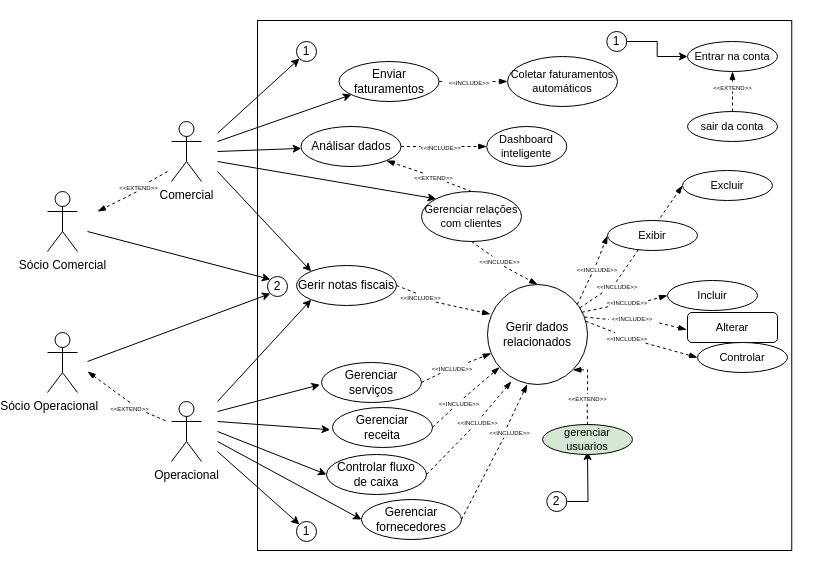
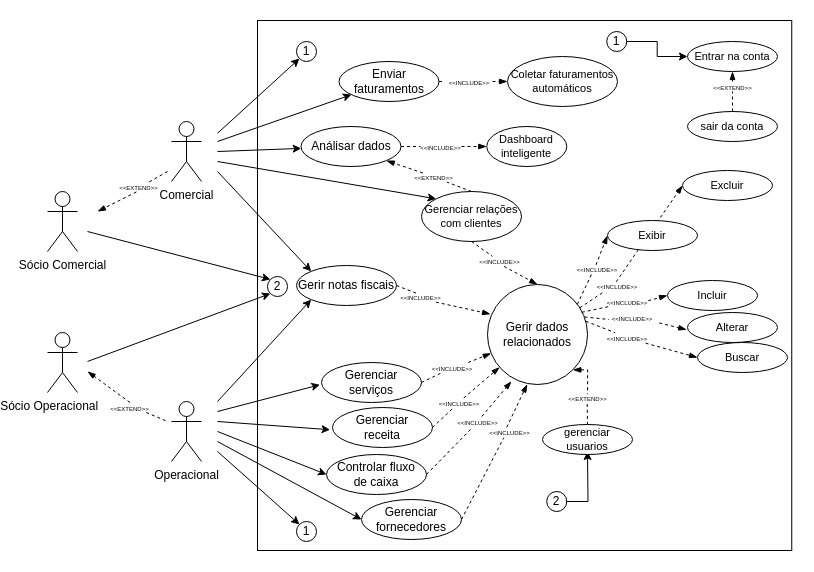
- <mxCell id="40" value="Alterar" style="whiteSpace=wrap;html=1;fontSize=11;rounded=1;" parent="1" vertex="1"><mxGeometry x="660" y="312" width="90" height="30" as="geometry" /></mxCell>
+ <mxCell id="40" value="Alterar" style="ellipse;whiteSpace=wrap;html=1;fontSize=11;" parent="1" vertex="1"><mxGeometry x="660" y="312" width="90" height="30" as="geometry" /></mxCell>
- <mxCell id="41" value="Controlar" style="ellipse;whiteSpace=wrap;html=1;fontSize=11;" parent="1" vertex="1"><mxGeometry x="670" y="342" width="90" height="30" as="geometry" /></mxCell>
+ <mxCell id="41" value="Buscar" style="ellipse;whiteSpace=wrap;html=1;fontSize=11;" parent="1" vertex="1"><mxGeometry x="670" y="342" width="90" height="30" as="geometry" /></mxCell>
- <mxCell id="96" value="gerenciar usuarios" style="ellipse;whiteSpace=wrap;html=1;fontSize=11;fillColor=#d5e8d4;" vertex="1" parent="1"><mxGeometry x="515" y="424" width="90" height="30" as="geometry" /></mxCell>
+ <mxCell id="96" value="gerenciar usuarios" style="ellipse;whiteSpace=wrap;html=1;fontSize=11;" vertex="1" parent="1"><mxGeometry x="515" y="424" width="90" height="30" as="geometry" /></mxCell>
